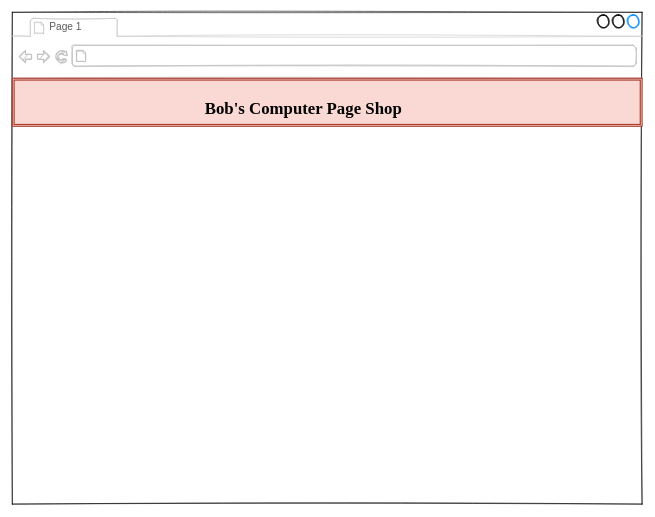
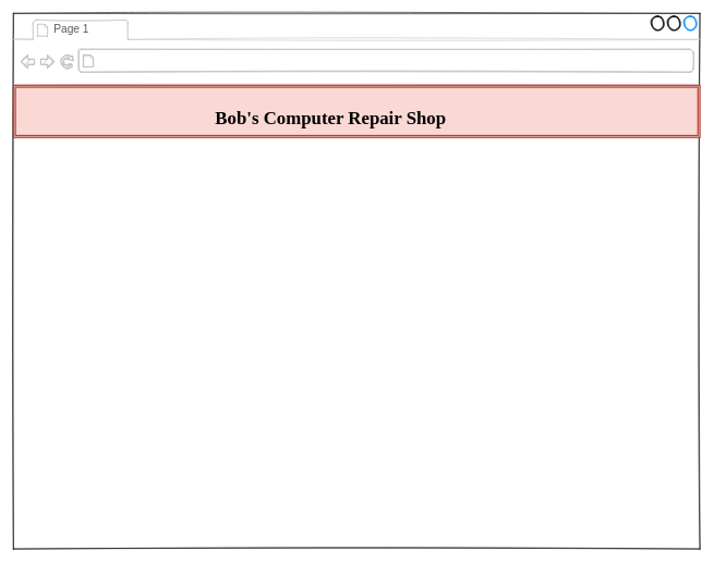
- <mxCell id="5" value="Bob's Computer Page Shop" style="text;strokeColor=none;fillColor=none;html=1;fontSize=28;fontStyle=1;verticalAlign=middle;align=center;fontFamily=fantasy;fontSource=https%3A%2F%2Ffonts.googleapis.com%2Fcss%3Ffamily%3Dfantasy;horizontal=1;" vertex="1" parent="2"><mxGeometry x="280" y="140" width="410" height="40" as="geometry" /></mxCell>
+ <mxCell id="5" value="Bob's Computer Repair Shop" style="text;strokeColor=none;fillColor=none;html=1;fontSize=28;fontStyle=1;verticalAlign=middle;align=center;fontFamily=fantasy;fontSource=https%3A%2F%2Ffonts.googleapis.com%2Fcss%3Ffamily%3Dfantasy;horizontal=1;" vertex="1" parent="2"><mxGeometry x="280" y="140" width="410" height="40" as="geometry" /></mxCell>
